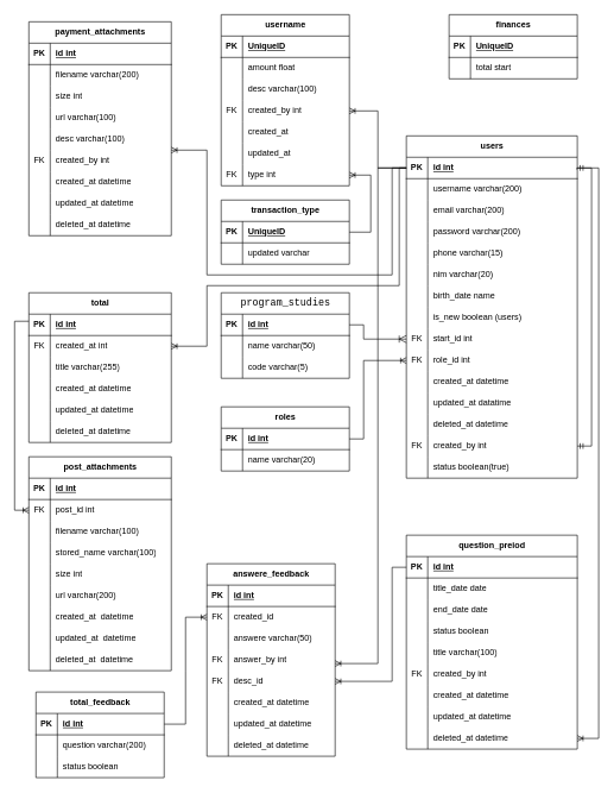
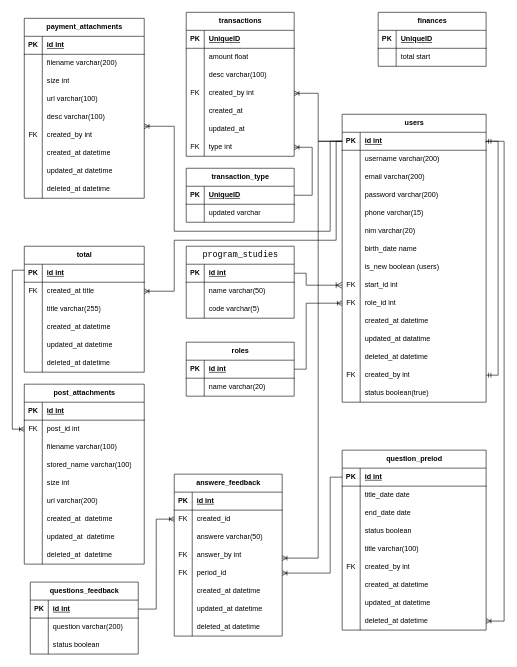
- <mxCell id="172" value="username" style="shape=table;startSize=30;container=1;collapsible=1;childLayout=tableLayout;fixedRows=1;rowLines=0;fontStyle=1;align=center;resizeLast=1;html=1;" parent="1" vertex="1"><mxGeometry x="310" y="20" width="180" height="240" as="geometry" /></mxCell>
+ <mxCell id="172" value="transactions" style="shape=table;startSize=30;container=1;collapsible=1;childLayout=tableLayout;fixedRows=1;rowLines=0;fontStyle=1;align=center;resizeLast=1;html=1;" parent="1" vertex="1"><mxGeometry x="310" y="20" width="180" height="240" as="geometry" /></mxCell>
- <mxCell id="74" value="created_at int" style="shape=partialRectangle;connectable=0;fillColor=none;top=0;left=0;bottom=0;right=0;align=left;spacingLeft=6;overflow=hidden;whiteSpace=wrap;html=1;" parent="72" vertex="1"><mxGeometry x="30" width="170" height="30" as="geometry"><mxRectangle width="170" height="30" as="alternateBounds" /></mxGeometry></mxCell>
+ <mxCell id="74" value="created_at title" style="shape=partialRectangle;connectable=0;fillColor=none;top=0;left=0;bottom=0;right=0;align=left;spacingLeft=6;overflow=hidden;whiteSpace=wrap;html=1;" parent="72" vertex="1"><mxGeometry x="30" width="170" height="30" as="geometry"><mxRectangle width="170" height="30" as="alternateBounds" /></mxGeometry></mxCell>
- <mxCell id="27" value="desc_id" style="shape=partialRectangle;connectable=0;fillColor=none;top=0;left=0;bottom=0;right=0;align=left;spacingLeft=6;overflow=hidden;whiteSpace=wrap;html=1;" parent="25" vertex="1"><mxGeometry x="30" width="150" height="30" as="geometry"><mxRectangle width="150" height="30" as="alternateBounds" /></mxGeometry></mxCell>
+ <mxCell id="27" value="period_id" style="shape=partialRectangle;connectable=0;fillColor=none;top=0;left=0;bottom=0;right=0;align=left;spacingLeft=6;overflow=hidden;whiteSpace=wrap;html=1;" parent="25" vertex="1"><mxGeometry x="30" width="150" height="30" as="geometry"><mxRectangle width="150" height="30" as="alternateBounds" /></mxGeometry></mxCell>
- <mxCell id="2" value="total_feedback" style="shape=table;startSize=30;container=1;collapsible=1;childLayout=tableLayout;fixedRows=1;rowLines=0;fontStyle=1;align=center;resizeLast=1;html=1;" parent="1" vertex="1"><mxGeometry x="50" y="970" width="180" height="120" as="geometry" /></mxCell>
+ <mxCell id="2" value="questions_feedback" style="shape=table;startSize=30;container=1;collapsible=1;childLayout=tableLayout;fixedRows=1;rowLines=0;fontStyle=1;align=center;resizeLast=1;html=1;" parent="1" vertex="1"><mxGeometry x="50" y="970" width="180" height="120" as="geometry" /></mxCell>
